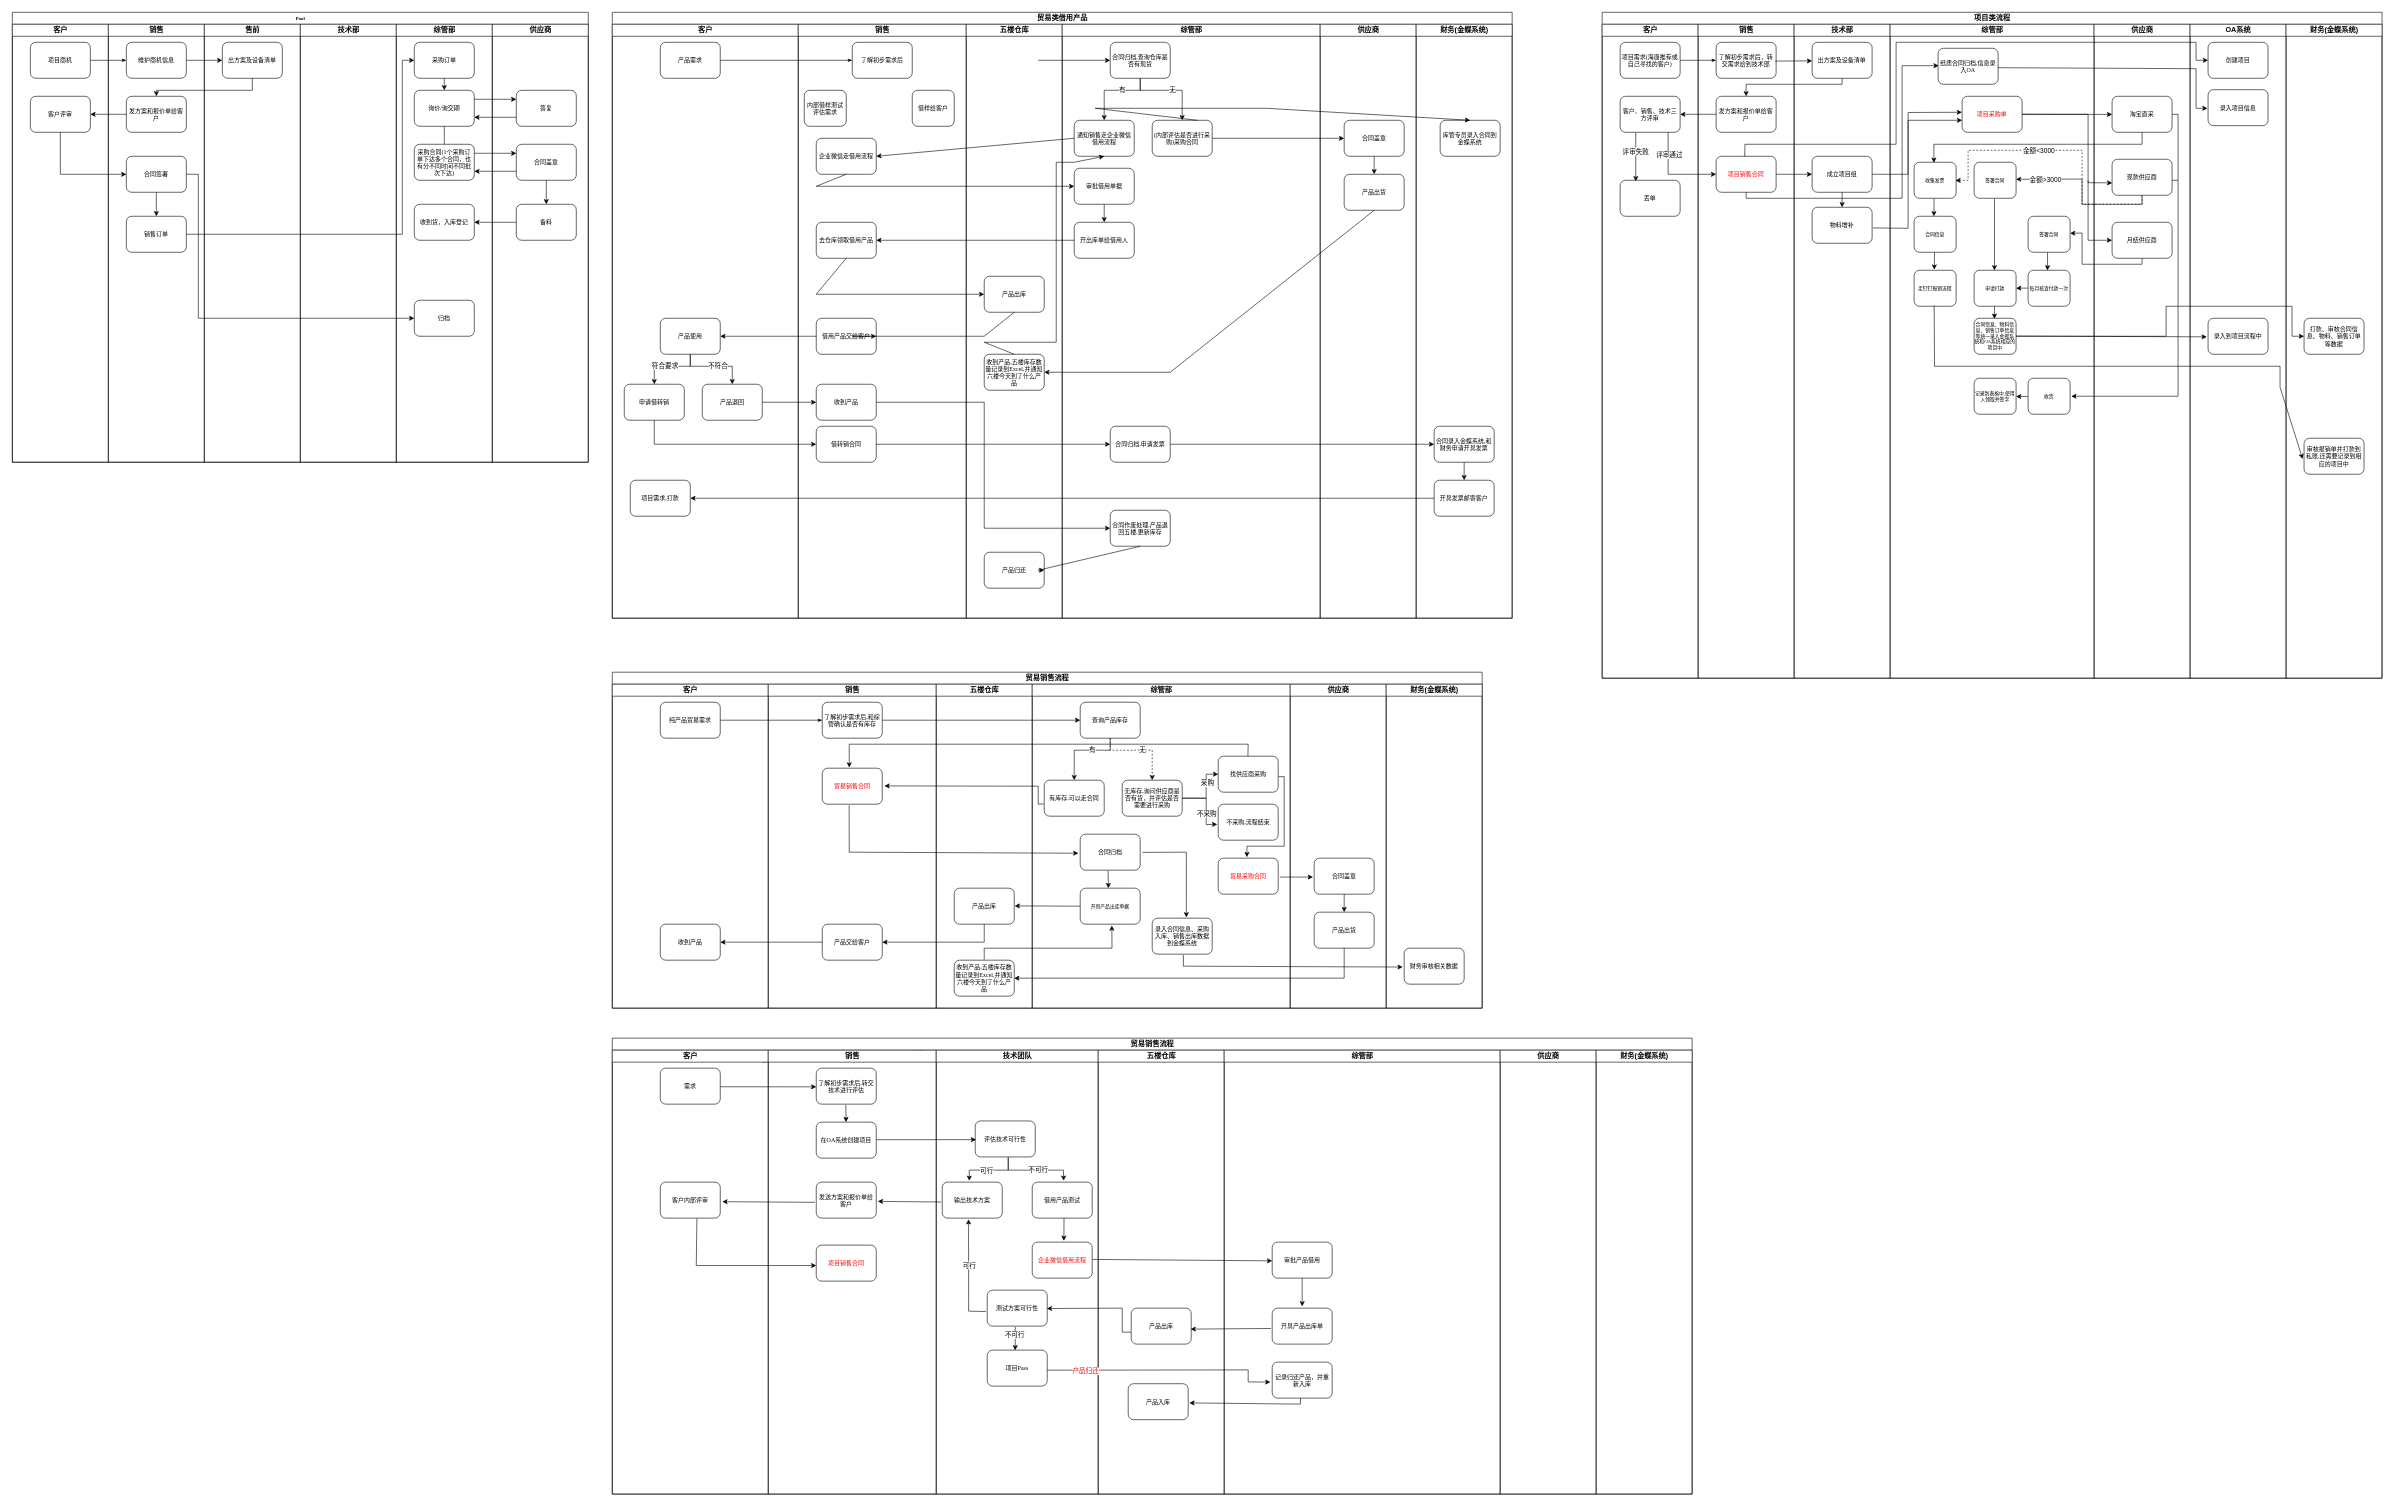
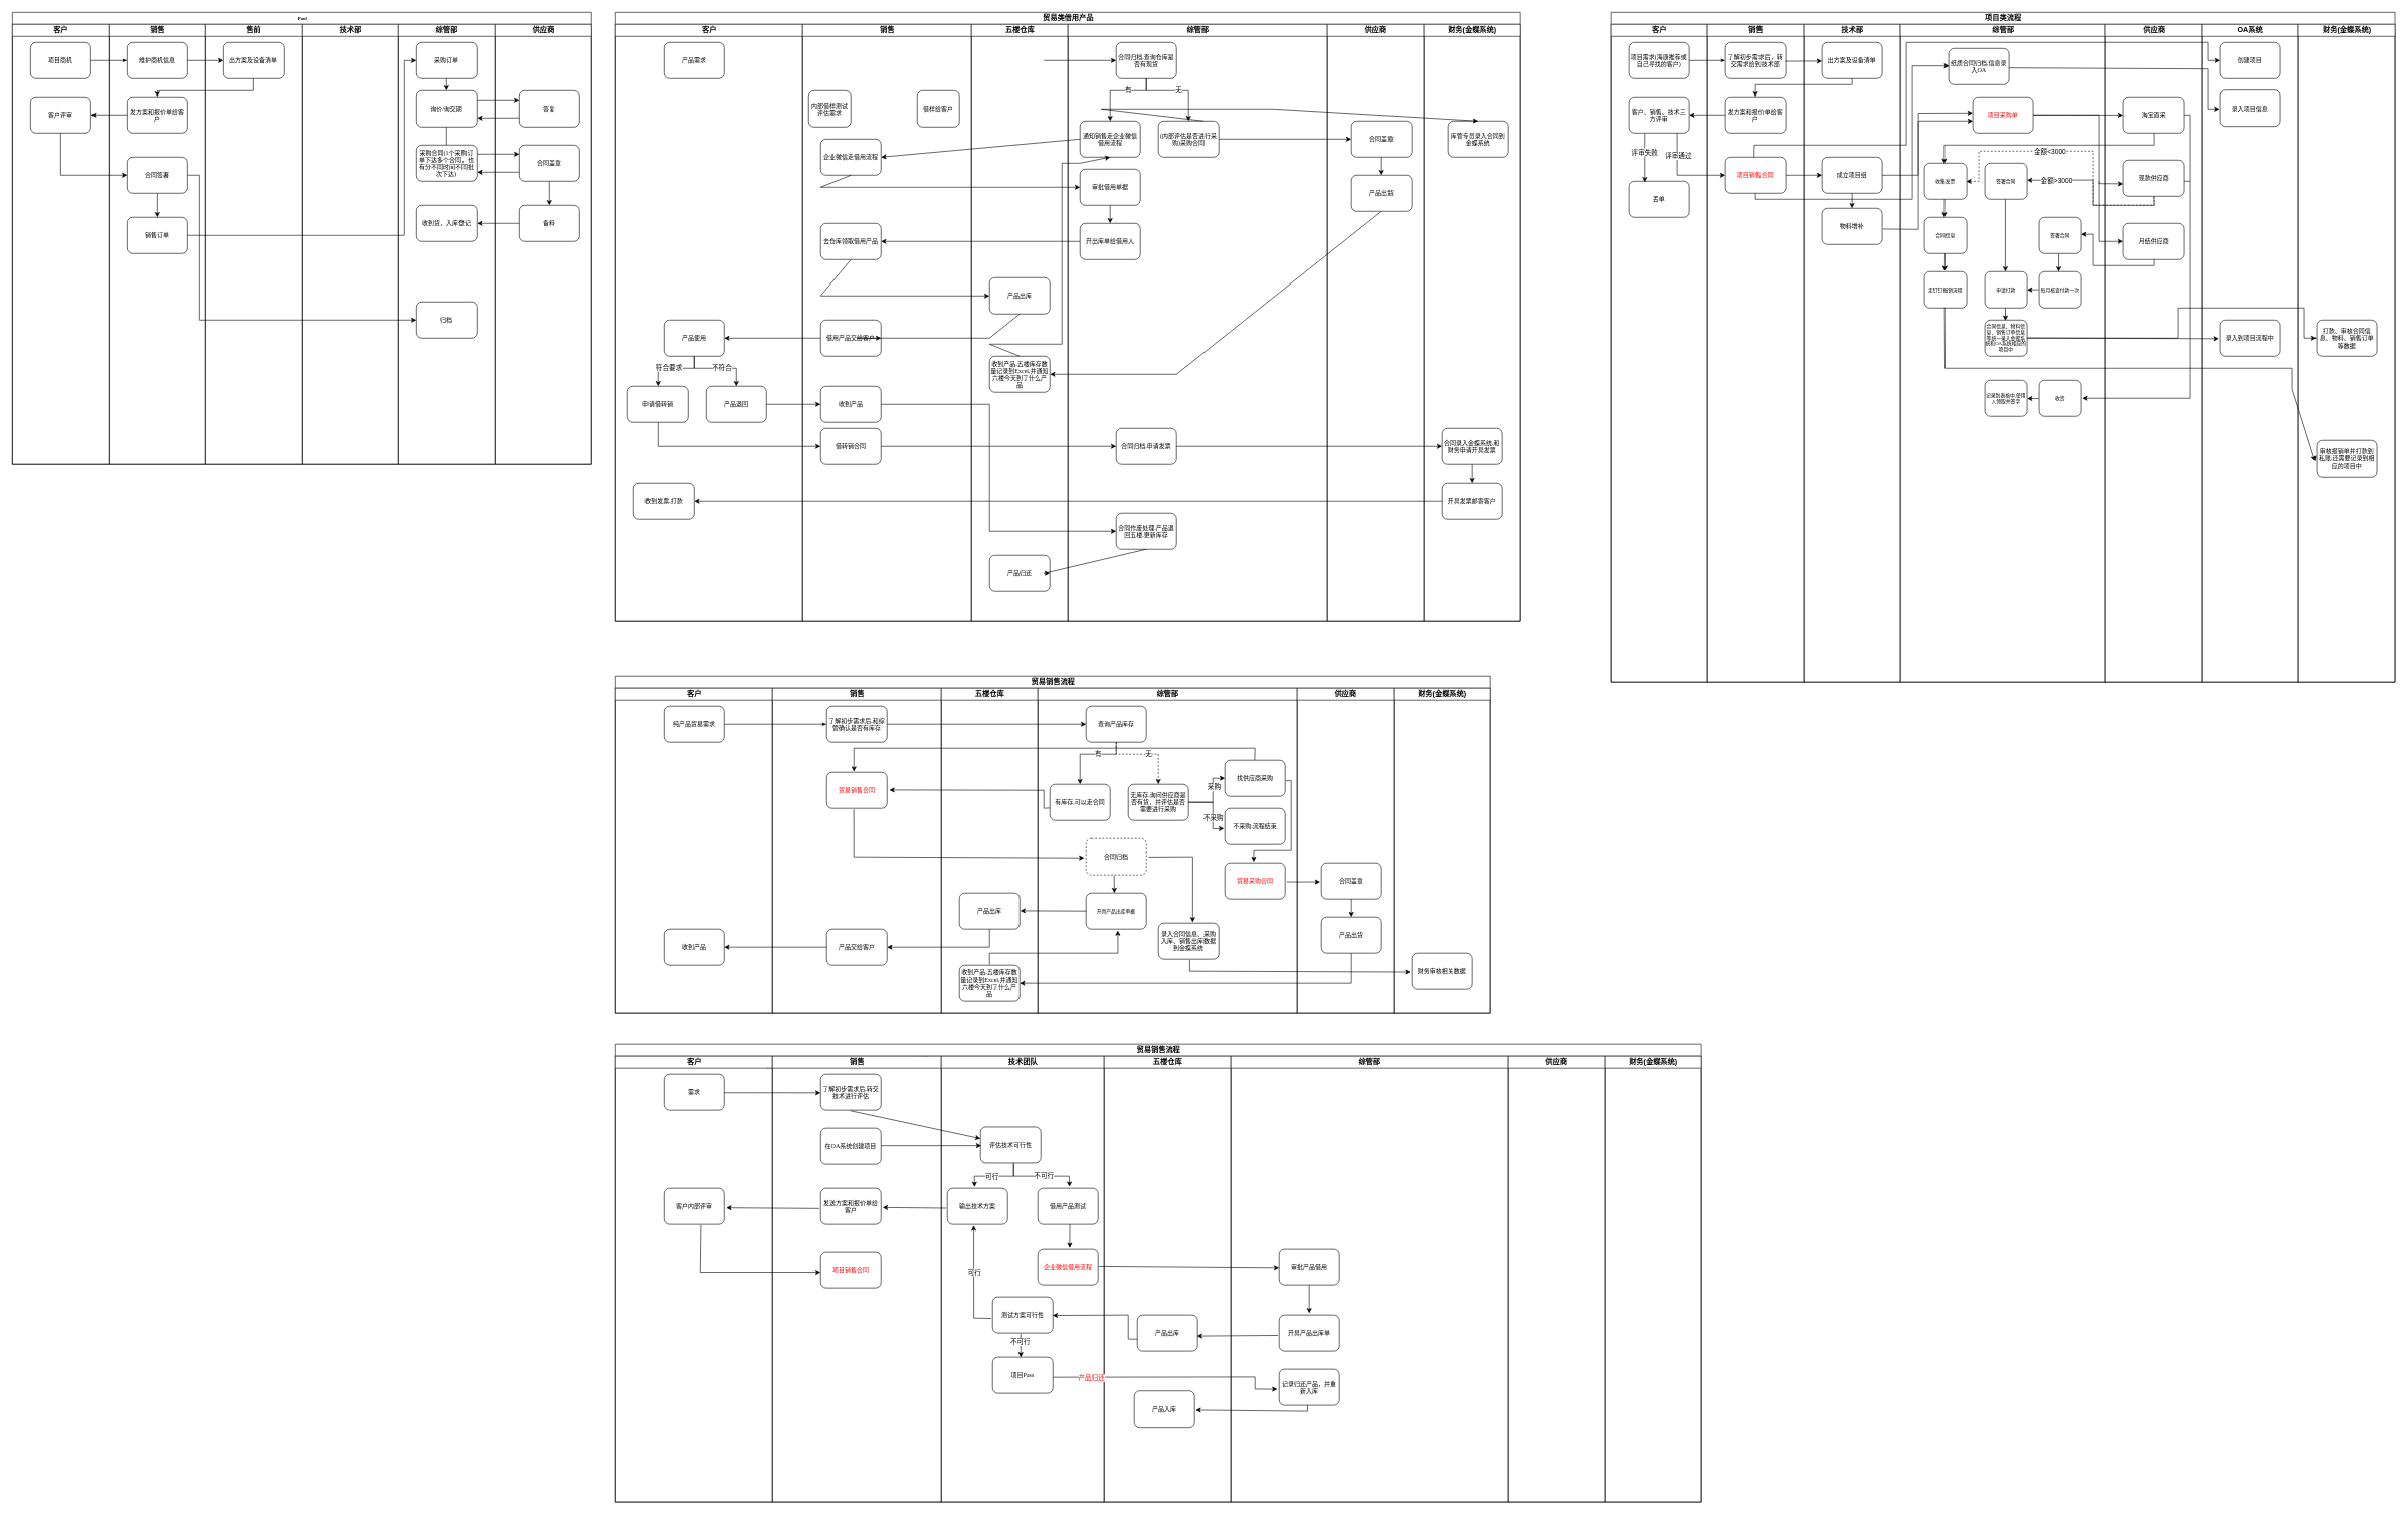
- <mxCell id="64" style="edgeStyle=orthogonalEdgeStyle;rounded=1;html=1;labelBackgroundColor=none;startArrow=none;startFill=0;startSize=5;endArrow=classicThin;endFill=1;endSize=5;jettySize=auto;orthogonalLoop=1;strokeWidth=1;fontFamily=Verdana;fontSize=8" parent="53" source="55" target="75" edge="1"><mxGeometry relative="1" as="geometry" /></mxCell>
- <mxCell id="75" value="&lt;font style=&quot;font-size: 10px;&quot;&gt;了解初步需求后&lt;/font&gt;" style="rounded=1;whiteSpace=wrap;html=1;shadow=0;labelBackgroundColor=none;strokeWidth=1;fontFamily=Verdana;fontSize=8;align=center;" parent="74" vertex="1"><mxGeometry x="90" y="30" width="100" height="60" as="geometry" /></mxCell>
- <mxCell id="63" value="&lt;span style=&quot;font-size: 10px;&quot;&gt;项目需求,打款&lt;/span&gt;" style="rounded=1;whiteSpace=wrap;html=1;shadow=0;labelBackgroundColor=none;strokeWidth=1;fontFamily=Verdana;fontSize=8;align=center;" parent="54" vertex="1"><mxGeometry x="30" y="760" width="100" height="60" as="geometry" /></mxCell>
+ <mxCell id="63" value="&lt;span style=&quot;font-size: 10px;&quot;&gt;收到发票,打款&lt;/span&gt;" style="rounded=1;whiteSpace=wrap;html=1;shadow=0;labelBackgroundColor=none;strokeWidth=1;fontFamily=Verdana;fontSize=8;align=center;" parent="54" vertex="1"><mxGeometry x="30" y="760" width="100" height="60" as="geometry" /></mxCell>
- <mxCell id="247" value="&lt;span style=&quot;font-size: 10px;&quot;&gt;合同归档&lt;/span&gt;" style="rounded=1;whiteSpace=wrap;html=1;shadow=0;labelBackgroundColor=none;strokeWidth=1;fontFamily=Verdana;fontSize=8;align=center;" parent="237" vertex="1"><mxGeometry x="80" y="250" width="100" height="60" as="geometry" /></mxCell>
+ <mxCell id="247" value="&lt;span style=&quot;font-size: 10px;&quot;&gt;合同归档&lt;/span&gt;" style="rounded=1;whiteSpace=wrap;html=1;shadow=0;labelBackgroundColor=none;strokeWidth=1;fontFamily=Verdana;fontSize=8;align=center;dashed=1;" parent="237" vertex="1"><mxGeometry x="80" y="250" width="100" height="60" as="geometry" /></mxCell>
- <mxCell id="295" value="" style="endArrow=classic;html=1;rounded=0;exitX=0.493;exitY=1.018;exitDx=0;exitDy=0;exitPerimeter=0;" parent="291" source="292" target="294" edge="1"><mxGeometry width="50" height="50" relative="1" as="geometry"><mxPoint x="220" y="90" as="sourcePoint" /><mxPoint x="270" y="40" as="targetPoint" /></mxGeometry></mxCell>
+ <mxCell id="295" value="" style="endArrow=classic;html=1;rounded=0;exitX=0.493;exitY=1.018;exitDx=0;exitDy=0;exitPerimeter=0;" parent="291" source="292" target="300" edge="1"><mxGeometry width="50" height="50" relative="1" as="geometry"><mxPoint x="220" y="90" as="sourcePoint" /><mxPoint x="270" y="40" as="targetPoint" /></mxGeometry></mxCell>
